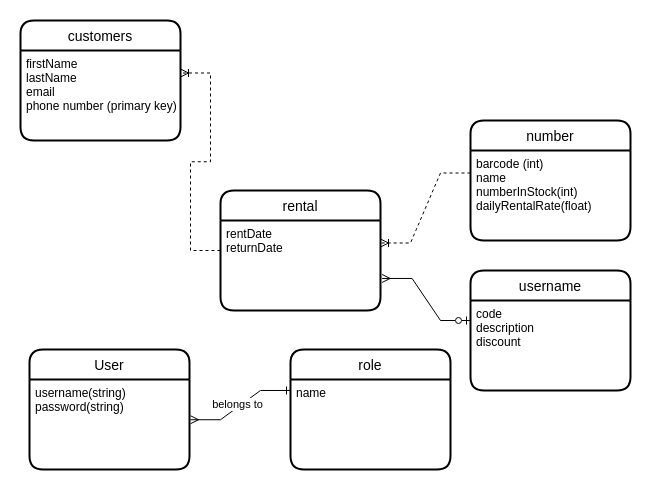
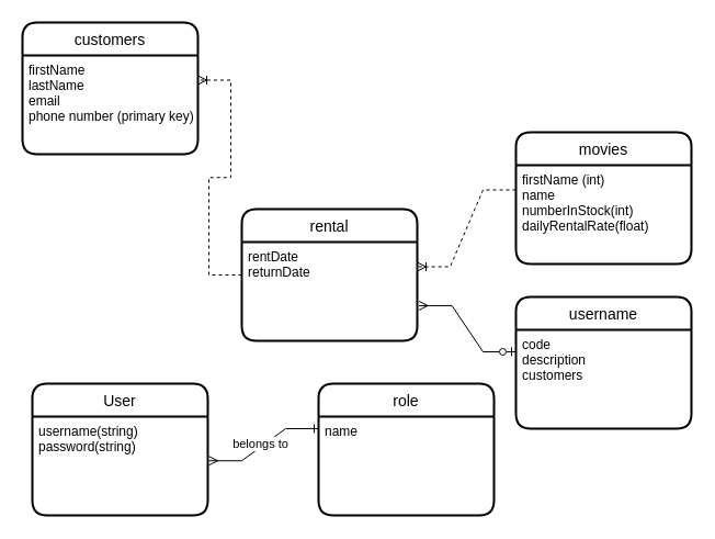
- <mxCell id="4" value="number" style="swimlane;childLayout=stackLayout;horizontal=1;startSize=30;horizontalStack=0;rounded=1;fontSize=14;fontStyle=0;strokeWidth=2;resizeParent=0;resizeLast=1;shadow=0;dashed=0;align=center;" vertex="1" parent="1"><mxGeometry x="470" y="120" width="160" height="120" as="geometry" /></mxCell>
+ <mxCell id="4" value="movies" style="swimlane;childLayout=stackLayout;horizontal=1;startSize=30;horizontalStack=0;rounded=1;fontSize=14;fontStyle=0;strokeWidth=2;resizeParent=0;resizeLast=1;shadow=0;dashed=0;align=center;" vertex="1" parent="1"><mxGeometry x="470" y="120" width="160" height="120" as="geometry" /></mxCell>
- <mxCell id="5" value="barcode (int)&#10;name&#10;numberInStock(int)&#10;dailyRentalRate(float)&#10;" style="align=left;strokeColor=none;fillColor=none;spacingLeft=4;fontSize=12;verticalAlign=top;resizable=0;rotatable=0;part=1;" vertex="1" parent="4"><mxGeometry y="30" width="160" height="90" as="geometry" /></mxCell>
+ <mxCell id="5" value="firstName (int)&#10;name&#10;numberInStock(int)&#10;dailyRentalRate(float)&#10;" style="align=left;strokeColor=none;fillColor=none;spacingLeft=4;fontSize=12;verticalAlign=top;resizable=0;rotatable=0;part=1;" vertex="1" parent="4"><mxGeometry y="30" width="160" height="90" as="geometry" /></mxCell>
- <mxCell id="12" value="code&#10;description&#10;discount" style="align=left;strokeColor=none;fillColor=none;spacingLeft=4;fontSize=12;verticalAlign=top;resizable=0;rotatable=0;part=1;" vertex="1" parent="11"><mxGeometry y="30" width="160" height="90" as="geometry" /></mxCell>
+ <mxCell id="12" value="code&#10;description&#10;customers" style="align=left;strokeColor=none;fillColor=none;spacingLeft=4;fontSize=12;verticalAlign=top;resizable=0;rotatable=0;part=1;" vertex="1" parent="11"><mxGeometry y="30" width="160" height="90" as="geometry" /></mxCell>
